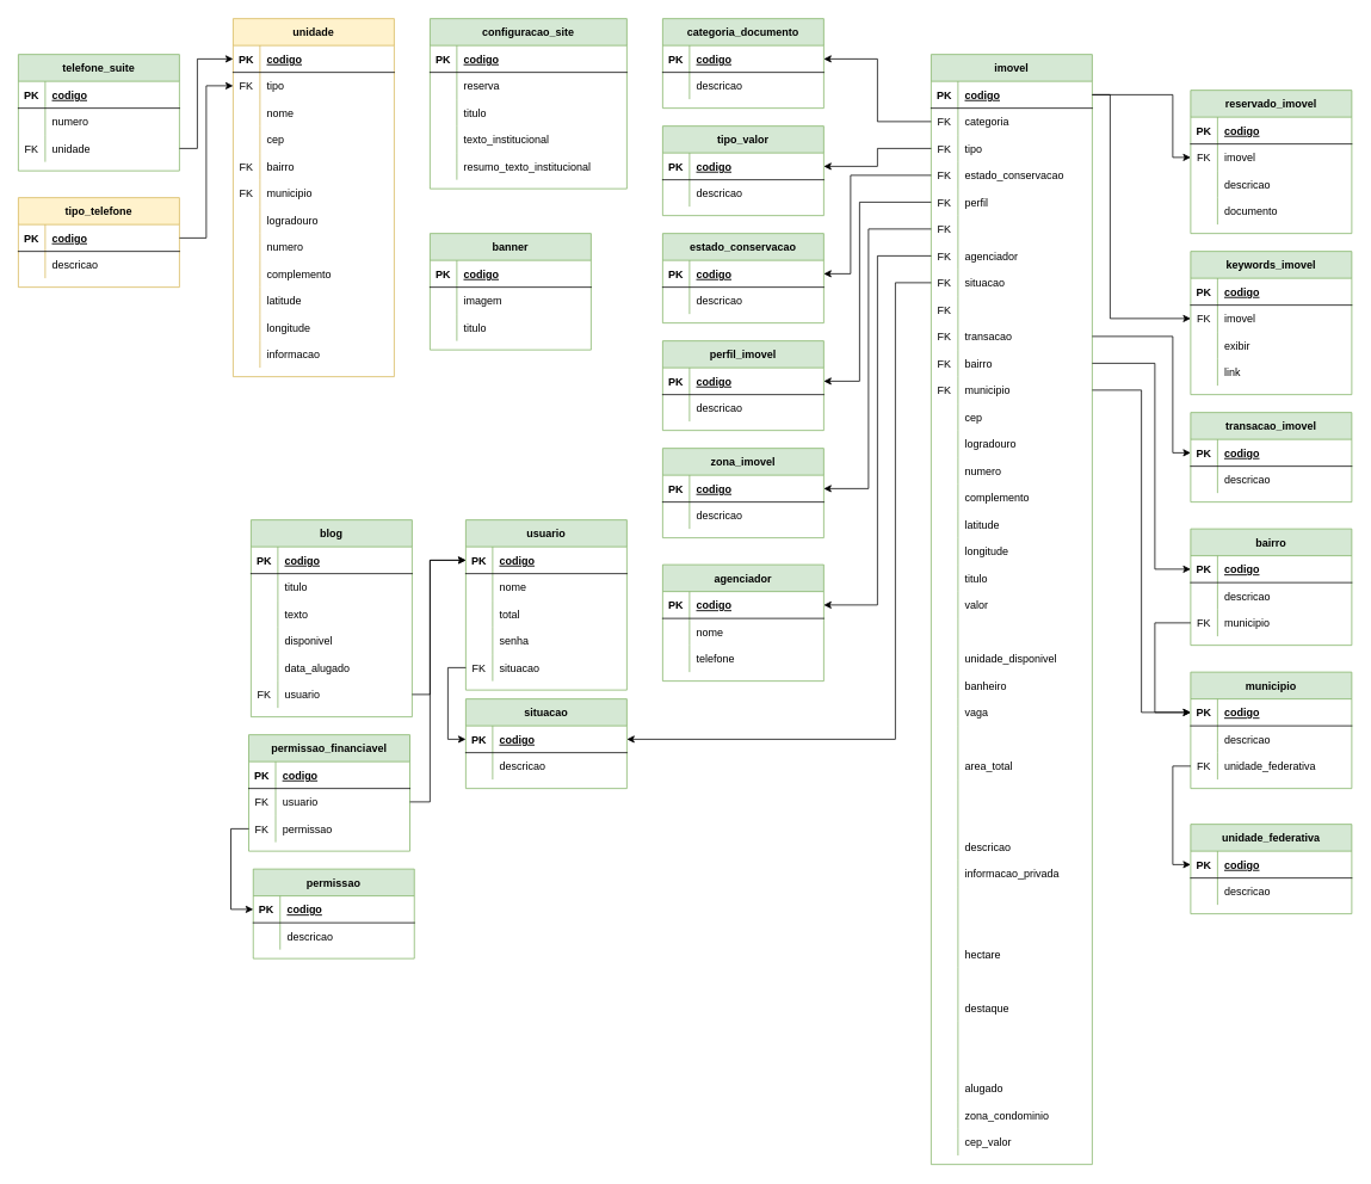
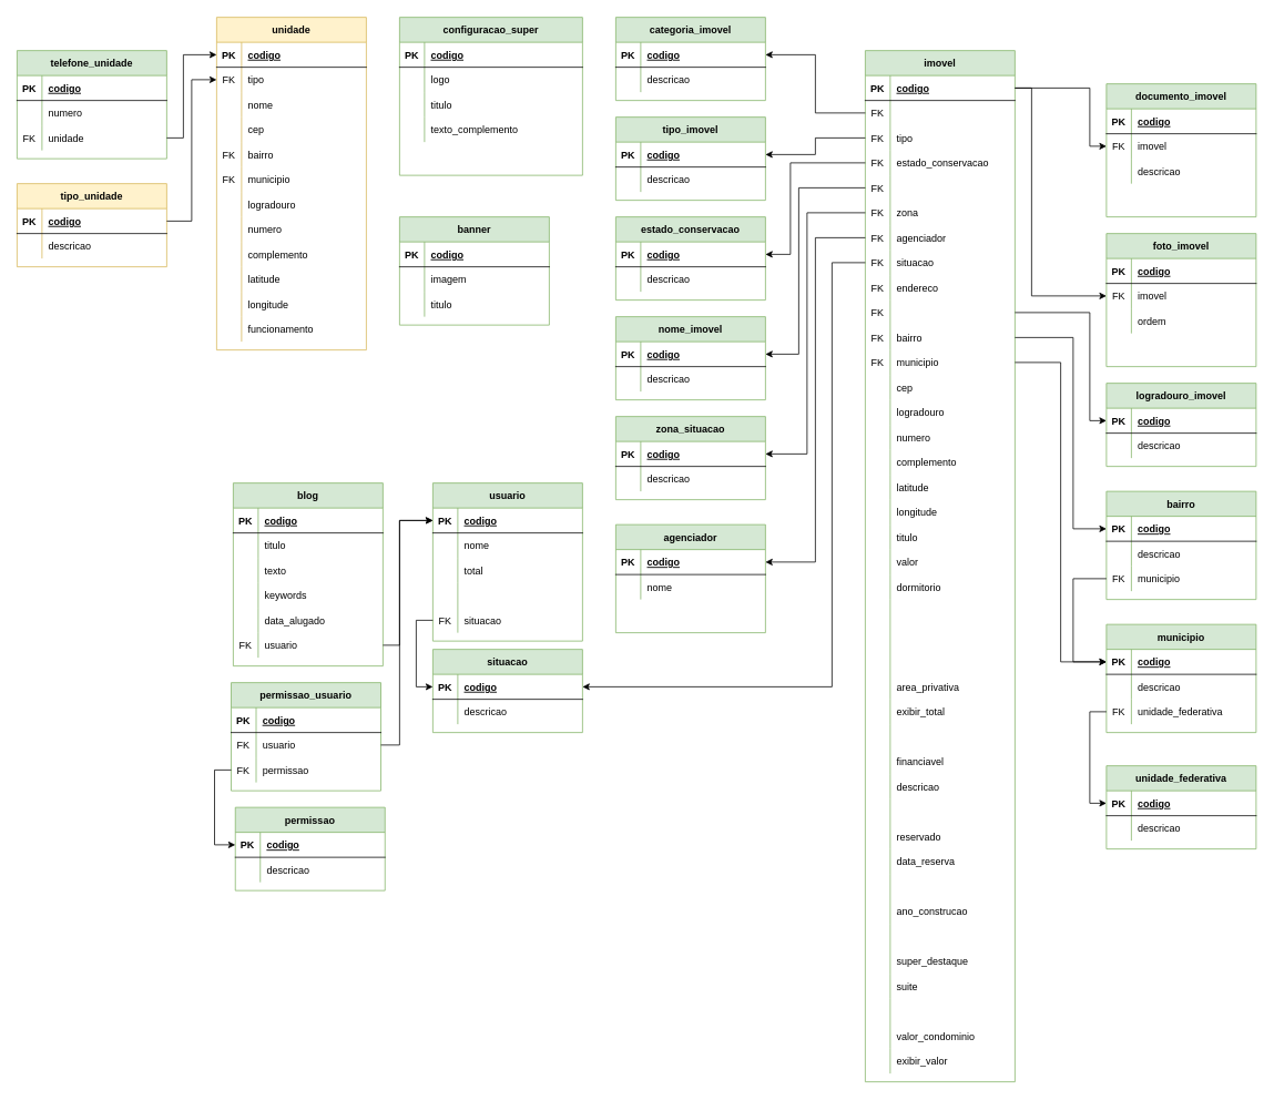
- <mxCell id="35" value="configuracao_site" style="shape=table;startSize=30;container=1;collapsible=1;childLayout=tableLayout;fixedRows=1;rowLines=0;fontStyle=1;align=center;resizeLast=1;fillColor=#d5e8d4;strokeColor=#82b366;" parent="1" vertex="1"><mxGeometry x="480" y="20" width="220" height="190" as="geometry" /></mxCell>
+ <mxCell id="35" value="configuracao_super" style="shape=table;startSize=30;container=1;collapsible=1;childLayout=tableLayout;fixedRows=1;rowLines=0;fontStyle=1;align=center;resizeLast=1;fillColor=#d5e8d4;strokeColor=#82b366;" parent="1" vertex="1"><mxGeometry x="480" y="20" width="220" height="190" as="geometry" /></mxCell>
- <mxCell id="247" value="categoria_documento" style="shape=table;startSize=30;container=1;collapsible=1;childLayout=tableLayout;fixedRows=1;rowLines=0;fontStyle=1;align=center;resizeLast=1;fillColor=#d5e8d4;strokeColor=#82b366;" parent="1" vertex="1"><mxGeometry x="740" y="20" width="180" height="100" as="geometry" /></mxCell>
+ <mxCell id="247" value="categoria_imovel" style="shape=table;startSize=30;container=1;collapsible=1;childLayout=tableLayout;fixedRows=1;rowLines=0;fontStyle=1;align=center;resizeLast=1;fillColor=#d5e8d4;strokeColor=#82b366;" parent="1" vertex="1"><mxGeometry x="740" y="20" width="180" height="100" as="geometry" /></mxCell>
- <mxCell id="51" value="telefone_suite" style="shape=table;startSize=30;container=1;collapsible=1;childLayout=tableLayout;fixedRows=1;rowLines=0;fontStyle=1;align=center;resizeLast=1;fillColor=#d5e8d4;strokeColor=#82b366;" parent="1" vertex="1"><mxGeometry x="20" y="60" width="180" height="130" as="geometry" /></mxCell>
+ <mxCell id="51" value="telefone_unidade" style="shape=table;startSize=30;container=1;collapsible=1;childLayout=tableLayout;fixedRows=1;rowLines=0;fontStyle=1;align=center;resizeLast=1;fillColor=#d5e8d4;strokeColor=#82b366;" parent="1" vertex="1"><mxGeometry x="20" y="60" width="180" height="130" as="geometry" /></mxCell>
- <mxCell id="41" value="reserva" style="shape=partialRectangle;connectable=0;fillColor=none;top=0;left=0;bottom=0;right=0;align=left;spacingLeft=6;overflow=hidden;" parent="39" vertex="1"><mxGeometry x="30" width="190" height="30" as="geometry" /></mxCell>
+ <mxCell id="41" value="logo" style="shape=partialRectangle;connectable=0;fillColor=none;top=0;left=0;bottom=0;right=0;align=left;spacingLeft=6;overflow=hidden;" parent="39" vertex="1"><mxGeometry x="30" width="190" height="30" as="geometry" /></mxCell>
- <mxCell id="297" value="reservado_imovel" style="shape=table;startSize=30;container=1;collapsible=1;childLayout=tableLayout;fixedRows=1;rowLines=0;fontStyle=1;align=center;resizeLast=1;fillColor=#d5e8d4;strokeColor=#82b366;" parent="1" vertex="1"><mxGeometry x="1330" y="100" width="180" height="160" as="geometry" /></mxCell>
+ <mxCell id="297" value="documento_imovel" style="shape=table;startSize=30;container=1;collapsible=1;childLayout=tableLayout;fixedRows=1;rowLines=0;fontStyle=1;align=center;resizeLast=1;fillColor=#d5e8d4;strokeColor=#82b366;" parent="1" vertex="1"><mxGeometry x="1330" y="100" width="180" height="160" as="geometry" /></mxCell>
- <mxCell id="133" value="categoria" style="shape=partialRectangle;connectable=0;fillColor=none;top=0;left=0;bottom=0;right=0;align=left;spacingLeft=6;overflow=hidden;" parent="131" vertex="1"><mxGeometry x="30" width="150" height="30" as="geometry" /></mxCell>
- <mxCell id="47" value="texto_institucional" style="shape=partialRectangle;connectable=0;fillColor=none;top=0;left=0;bottom=0;right=0;align=left;spacingLeft=6;overflow=hidden;" parent="45" vertex="1"><mxGeometry x="30" width="190" height="30" as="geometry" /></mxCell>
+ <mxCell id="47" value="texto_complemento" style="shape=partialRectangle;connectable=0;fillColor=none;top=0;left=0;bottom=0;right=0;align=left;spacingLeft=6;overflow=hidden;" parent="45" vertex="1"><mxGeometry x="30" width="190" height="30" as="geometry" /></mxCell>
- <mxCell id="254" value="tipo_valor" style="shape=table;startSize=30;container=1;collapsible=1;childLayout=tableLayout;fixedRows=1;rowLines=0;fontStyle=1;align=center;resizeLast=1;fillColor=#d5e8d4;strokeColor=#82b366;" parent="1" vertex="1"><mxGeometry x="740" y="140" width="180" height="100" as="geometry" /></mxCell>
+ <mxCell id="254" value="tipo_imovel" style="shape=table;startSize=30;container=1;collapsible=1;childLayout=tableLayout;fixedRows=1;rowLines=0;fontStyle=1;align=center;resizeLast=1;fillColor=#d5e8d4;strokeColor=#82b366;" parent="1" vertex="1"><mxGeometry x="740" y="140" width="180" height="100" as="geometry" /></mxCell>
- <mxCell id="50" value="resumo_texto_institucional" style="shape=partialRectangle;connectable=0;fillColor=none;top=0;left=0;bottom=0;right=0;align=left;spacingLeft=6;overflow=hidden;" parent="48" vertex="1"><mxGeometry x="30" width="190" height="30" as="geometry" /></mxCell>
- <mxCell id="142" value="perfil" style="shape=partialRectangle;connectable=0;fillColor=none;top=0;left=0;bottom=0;right=0;align=left;spacingLeft=6;overflow=hidden;" parent="140" vertex="1"><mxGeometry x="30" width="150" height="30" as="geometry" /></mxCell>
- <mxCell id="373" value="tipo_telefone" style="shape=table;startSize=30;container=1;collapsible=1;childLayout=tableLayout;fixedRows=1;rowLines=0;fontStyle=1;align=center;resizeLast=1;fillColor=#fff2cc;strokeColor=#d6b656;" vertex="1" parent="1"><mxGeometry x="20" y="220" width="180" height="100" as="geometry" /></mxCell>
+ <mxCell id="373" value="tipo_unidade" style="shape=table;startSize=30;container=1;collapsible=1;childLayout=tableLayout;fixedRows=1;rowLines=0;fontStyle=1;align=center;resizeLast=1;fillColor=#fff2cc;strokeColor=#d6b656;" vertex="1" parent="1"><mxGeometry x="20" y="220" width="180" height="100" as="geometry" /></mxCell>
- <mxCell id="309" value="documento" style="shape=partialRectangle;connectable=0;fillColor=none;top=0;left=0;bottom=0;right=0;align=left;spacingLeft=6;overflow=hidden;" parent="307" vertex="1"><mxGeometry x="30" width="150" height="30" as="geometry" /></mxCell>
+ <mxCell id="145" value="zona" style="shape=partialRectangle;connectable=0;fillColor=none;top=0;left=0;bottom=0;right=0;align=left;spacingLeft=6;overflow=hidden;" parent="143" vertex="1"><mxGeometry x="30" width="150" height="30" as="geometry" /></mxCell>
- <mxCell id="284" value="keywords_imovel" style="shape=table;startSize=30;container=1;collapsible=1;childLayout=tableLayout;fixedRows=1;rowLines=0;fontStyle=1;align=center;resizeLast=1;fillColor=#d5e8d4;strokeColor=#82b366;" parent="1" vertex="1"><mxGeometry x="1330" y="280" width="180" height="160" as="geometry" /></mxCell>
+ <mxCell id="284" value="foto_imovel" style="shape=table;startSize=30;container=1;collapsible=1;childLayout=tableLayout;fixedRows=1;rowLines=0;fontStyle=1;align=center;resizeLast=1;fillColor=#d5e8d4;strokeColor=#82b366;" parent="1" vertex="1"><mxGeometry x="1330" y="280" width="180" height="160" as="geometry" /></mxCell>
+ <mxCell id="154" value="endereco" style="shape=partialRectangle;connectable=0;fillColor=none;top=0;left=0;bottom=0;right=0;align=left;spacingLeft=6;overflow=hidden;" parent="152" vertex="1"><mxGeometry x="30" width="150" height="30" as="geometry" /></mxCell>
- <mxCell id="157" value="transacao" style="shape=partialRectangle;connectable=0;fillColor=none;top=0;left=0;bottom=0;right=0;align=left;spacingLeft=6;fontStyle=0;overflow=hidden;" parent="155" vertex="1"><mxGeometry x="30" width="150" height="30" as="geometry" /></mxCell>
- <mxCell id="293" value="exibir" style="shape=partialRectangle;connectable=0;fillColor=none;top=0;left=0;bottom=0;right=0;align=left;spacingLeft=6;overflow=hidden;" parent="291" vertex="1"><mxGeometry x="30" width="150" height="30" as="geometry" /></mxCell>
+ <mxCell id="293" value="ordem" style="shape=partialRectangle;connectable=0;fillColor=none;top=0;left=0;bottom=0;right=0;align=left;spacingLeft=6;overflow=hidden;" parent="291" vertex="1"><mxGeometry x="30" width="150" height="30" as="geometry" /></mxCell>
- <mxCell id="372" value="informacao" style="shape=partialRectangle;connectable=0;fillColor=none;top=0;left=0;bottom=0;right=0;align=left;spacingLeft=6;overflow=hidden;" parent="370" vertex="1"><mxGeometry x="30" width="150" height="30" as="geometry" /></mxCell>
+ <mxCell id="372" value="funcionamento" style="shape=partialRectangle;connectable=0;fillColor=none;top=0;left=0;bottom=0;right=0;align=left;spacingLeft=6;overflow=hidden;" parent="370" vertex="1"><mxGeometry x="30" width="150" height="30" as="geometry" /></mxCell>
- <mxCell id="268" value="perfil_imovel" style="shape=table;startSize=30;container=1;collapsible=1;childLayout=tableLayout;fixedRows=1;rowLines=0;fontStyle=1;align=center;resizeLast=1;fillColor=#d5e8d4;strokeColor=#82b366;" parent="1" vertex="1"><mxGeometry x="740" y="380" width="180" height="100" as="geometry" /></mxCell>
+ <mxCell id="268" value="nome_imovel" style="shape=table;startSize=30;container=1;collapsible=1;childLayout=tableLayout;fixedRows=1;rowLines=0;fontStyle=1;align=center;resizeLast=1;fillColor=#d5e8d4;strokeColor=#82b366;" parent="1" vertex="1"><mxGeometry x="740" y="380" width="180" height="100" as="geometry" /></mxCell>
- <mxCell id="296" value="link" style="shape=partialRectangle;connectable=0;fillColor=none;top=0;left=0;bottom=0;right=0;align=left;spacingLeft=6;overflow=hidden;" parent="294" vertex="1"><mxGeometry x="30" width="150" height="30" as="geometry" /></mxCell>
- <mxCell id="328" value="transacao_imovel" style="shape=table;startSize=30;container=1;collapsible=1;childLayout=tableLayout;fixedRows=1;rowLines=0;fontStyle=1;align=center;resizeLast=1;fillColor=#d5e8d4;strokeColor=#82b366;" parent="1" vertex="1"><mxGeometry x="1330" y="460" width="180" height="100" as="geometry" /></mxCell>
+ <mxCell id="328" value="logradouro_imovel" style="shape=table;startSize=30;container=1;collapsible=1;childLayout=tableLayout;fixedRows=1;rowLines=0;fontStyle=1;align=center;resizeLast=1;fillColor=#d5e8d4;strokeColor=#82b366;" parent="1" vertex="1"><mxGeometry x="1330" y="460" width="180" height="100" as="geometry" /></mxCell>
- <mxCell id="275" value="zona_imovel" style="shape=table;startSize=30;container=1;collapsible=1;childLayout=tableLayout;fixedRows=1;rowLines=0;fontStyle=1;align=center;resizeLast=1;fillColor=#d5e8d4;strokeColor=#82b366;" parent="1" vertex="1"><mxGeometry x="740" y="500" width="180" height="100" as="geometry" /></mxCell>
+ <mxCell id="275" value="zona_situacao" style="shape=table;startSize=30;container=1;collapsible=1;childLayout=tableLayout;fixedRows=1;rowLines=0;fontStyle=1;align=center;resizeLast=1;fillColor=#d5e8d4;strokeColor=#82b366;" parent="1" vertex="1"><mxGeometry x="740" y="500" width="180" height="100" as="geometry" /></mxCell>
+ <mxCell id="190" value="dormitorio" style="shape=partialRectangle;connectable=0;fillColor=none;top=0;left=0;bottom=0;right=0;align=left;spacingLeft=6;overflow=hidden;" parent="188" vertex="1"><mxGeometry x="30" width="150" height="30" as="geometry" /></mxCell>
- <mxCell id="73" value="disponivel" style="shape=partialRectangle;connectable=0;fillColor=none;top=0;left=0;bottom=0;right=0;align=left;spacingLeft=6;overflow=hidden;" parent="71" vertex="1"><mxGeometry x="30" width="150" height="30" as="geometry" /></mxCell>
+ <mxCell id="73" value="keywords" style="shape=partialRectangle;connectable=0;fillColor=none;top=0;left=0;bottom=0;right=0;align=left;spacingLeft=6;overflow=hidden;" parent="71" vertex="1"><mxGeometry x="30" width="150" height="30" as="geometry" /></mxCell>
- <mxCell id="14" value="senha" style="shape=partialRectangle;connectable=0;fillColor=none;top=0;left=0;bottom=0;right=0;align=left;spacingLeft=6;overflow=hidden;" parent="12" vertex="1"><mxGeometry x="30" width="150" height="30" as="geometry" /></mxCell>
- <mxCell id="99" value="telefone" style="shape=partialRectangle;connectable=0;fillColor=none;top=0;left=0;bottom=0;right=0;align=left;spacingLeft=6;overflow=hidden;" parent="97" vertex="1"><mxGeometry x="30" width="150" height="30" as="geometry" /></mxCell>
- <mxCell id="193" value="unidade_disponivel" style="shape=partialRectangle;connectable=0;fillColor=none;top=0;left=0;bottom=0;right=0;align=left;spacingLeft=6;overflow=hidden;" parent="191" vertex="1"><mxGeometry x="30" width="150" height="30" as="geometry" /></mxCell>
- <mxCell id="196" value="banheiro" style="shape=partialRectangle;connectable=0;fillColor=none;top=0;left=0;bottom=0;right=0;align=left;spacingLeft=6;overflow=hidden;" parent="194" vertex="1"><mxGeometry x="30" width="150" height="30" as="geometry" /></mxCell>
- <mxCell id="199" value="vaga" style="shape=partialRectangle;connectable=0;fillColor=none;top=0;left=0;bottom=0;right=0;align=left;spacingLeft=6;overflow=hidden;" parent="197" vertex="1"><mxGeometry x="30" width="150" height="30" as="geometry" /></mxCell>
+ <mxCell id="202" value="area_privativa" style="shape=partialRectangle;connectable=0;fillColor=none;top=0;left=0;bottom=0;right=0;align=left;spacingLeft=6;overflow=hidden;" parent="200" vertex="1"><mxGeometry x="30" width="150" height="30" as="geometry" /></mxCell>
- <mxCell id="18" value="permissao_financiavel" style="shape=table;startSize=30;container=1;collapsible=1;childLayout=tableLayout;fixedRows=1;rowLines=0;fontStyle=1;align=center;resizeLast=1;fillColor=#d5e8d4;strokeColor=#82b366;" parent="1" vertex="1"><mxGeometry x="277.5" y="820" width="180" height="130" as="geometry" /></mxCell>
+ <mxCell id="18" value="permissao_usuario" style="shape=table;startSize=30;container=1;collapsible=1;childLayout=tableLayout;fixedRows=1;rowLines=0;fontStyle=1;align=center;resizeLast=1;fillColor=#d5e8d4;strokeColor=#82b366;" parent="1" vertex="1"><mxGeometry x="277.5" y="820" width="180" height="130" as="geometry" /></mxCell>
- <mxCell id="205" value="area_total" style="shape=partialRectangle;connectable=0;fillColor=none;top=0;left=0;bottom=0;right=0;align=left;spacingLeft=6;overflow=hidden;" parent="203" vertex="1"><mxGeometry x="30" width="150" height="30" as="geometry" /></mxCell>
+ <mxCell id="205" value="exibir_total" style="shape=partialRectangle;connectable=0;fillColor=none;top=0;left=0;bottom=0;right=0;align=left;spacingLeft=6;overflow=hidden;" parent="203" vertex="1"><mxGeometry x="30" width="150" height="30" as="geometry" /></mxCell>
+ <mxCell id="210" value="financiavel" style="shape=partialRectangle;connectable=0;fillColor=none;top=0;left=0;bottom=0;right=0;align=left;spacingLeft=6;overflow=hidden;" parent="208" vertex="1"><mxGeometry x="30" width="150" height="30" as="geometry" /></mxCell>
- <mxCell id="216" value="informacao_privada" style="shape=partialRectangle;connectable=0;fillColor=none;top=0;left=0;bottom=0;right=0;align=left;spacingLeft=6;overflow=hidden;" parent="214" vertex="1"><mxGeometry x="30" width="150" height="30" as="geometry" /></mxCell>
+ <mxCell id="219" value="reservado" style="shape=partialRectangle;connectable=0;fillColor=none;top=0;left=0;bottom=0;right=0;align=left;spacingLeft=6;overflow=hidden;" parent="217" vertex="1"><mxGeometry x="30" width="150" height="30" as="geometry" /></mxCell>
+ <mxCell id="222" value="data_reserva" style="shape=partialRectangle;connectable=0;fillColor=none;top=0;left=0;bottom=0;right=0;align=left;spacingLeft=6;overflow=hidden;" parent="220" vertex="1"><mxGeometry x="30" width="150" height="30" as="geometry" /></mxCell>
- <mxCell id="225" value="hectare" style="shape=partialRectangle;connectable=0;fillColor=none;top=0;left=0;bottom=0;right=0;align=left;spacingLeft=6;overflow=hidden;" parent="223" vertex="1"><mxGeometry x="30" width="150" height="30" as="geometry" /></mxCell>
+ <mxCell id="228" value="ano_construcao" style="shape=partialRectangle;connectable=0;fillColor=none;top=0;left=0;bottom=0;right=0;align=left;spacingLeft=6;overflow=hidden;" parent="226" vertex="1"><mxGeometry x="30" width="150" height="30" as="geometry" /></mxCell>
- <mxCell id="231" value="destaque" style="shape=partialRectangle;connectable=0;fillColor=none;top=0;left=0;bottom=0;right=0;align=left;spacingLeft=6;overflow=hidden;" parent="229" vertex="1"><mxGeometry x="30" width="150" height="30" as="geometry" /></mxCell>
+ <mxCell id="234" value="super_destaque" style="shape=partialRectangle;connectable=0;fillColor=none;top=0;left=0;bottom=0;right=0;align=left;spacingLeft=6;overflow=hidden;" parent="232" vertex="1"><mxGeometry x="30" width="150" height="30" as="geometry" /></mxCell>
+ <mxCell id="237" value="suite" style="shape=partialRectangle;connectable=0;fillColor=none;top=0;left=0;bottom=0;right=0;align=left;spacingLeft=6;overflow=hidden;" parent="235" vertex="1"><mxGeometry x="30" width="150" height="30" as="geometry" /></mxCell>
- <mxCell id="240" value="alugado" style="shape=partialRectangle;connectable=0;fillColor=none;top=0;left=0;bottom=0;right=0;align=left;spacingLeft=6;overflow=hidden;" parent="238" vertex="1"><mxGeometry x="30" width="150" height="30" as="geometry" /></mxCell>
- <mxCell id="243" value="zona_condominio" style="shape=partialRectangle;connectable=0;fillColor=none;top=0;left=0;bottom=0;right=0;align=left;spacingLeft=6;overflow=hidden;" parent="241" vertex="1"><mxGeometry x="30" width="150" height="30" as="geometry" /></mxCell>
+ <mxCell id="243" value="valor_condominio" style="shape=partialRectangle;connectable=0;fillColor=none;top=0;left=0;bottom=0;right=0;align=left;spacingLeft=6;overflow=hidden;" parent="241" vertex="1"><mxGeometry x="30" width="150" height="30" as="geometry" /></mxCell>
- <mxCell id="246" value="cep_valor" style="shape=partialRectangle;connectable=0;fillColor=none;top=0;left=0;bottom=0;right=0;align=left;spacingLeft=6;overflow=hidden;" parent="244" vertex="1"><mxGeometry x="30" width="150" height="30" as="geometry" /></mxCell>
+ <mxCell id="246" value="exibir_valor" style="shape=partialRectangle;connectable=0;fillColor=none;top=0;left=0;bottom=0;right=0;align=left;spacingLeft=6;overflow=hidden;" parent="244" vertex="1"><mxGeometry x="30" width="150" height="30" as="geometry" /></mxCell>
